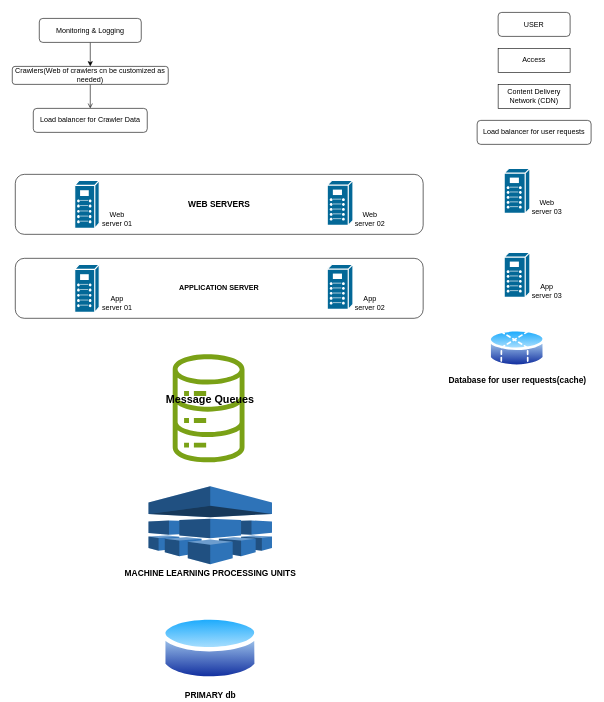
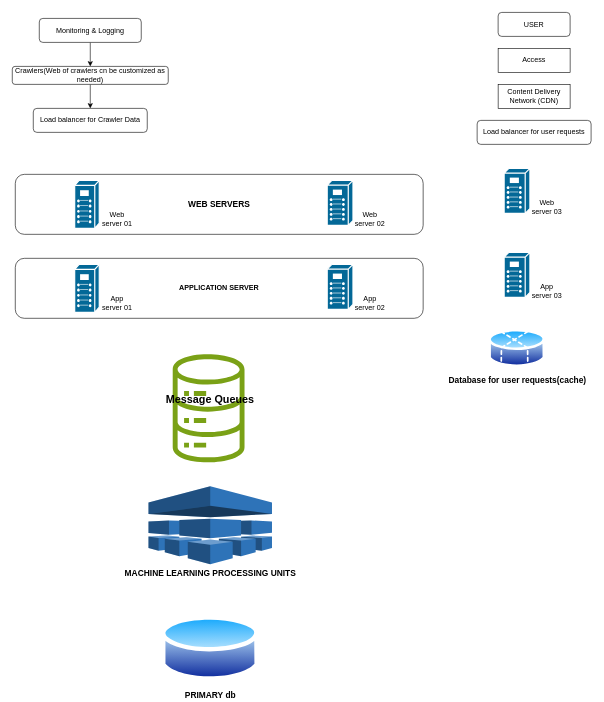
- <mxCell id="5" value="" style="edgeStyle=orthogonalEdgeStyle;rounded=0;orthogonalLoop=1;jettySize=auto;html=1;endArrow=open;" edge="1" parent="1" source="6" target="4"><mxGeometry relative="1" as="geometry" /></mxCell>
+ <mxCell id="5" value="" style="edgeStyle=orthogonalEdgeStyle;rounded=0;orthogonalLoop=1;jettySize=auto;html=1;" edge="1" parent="1" source="6" target="4"><mxGeometry relative="1" as="geometry" /></mxCell>
